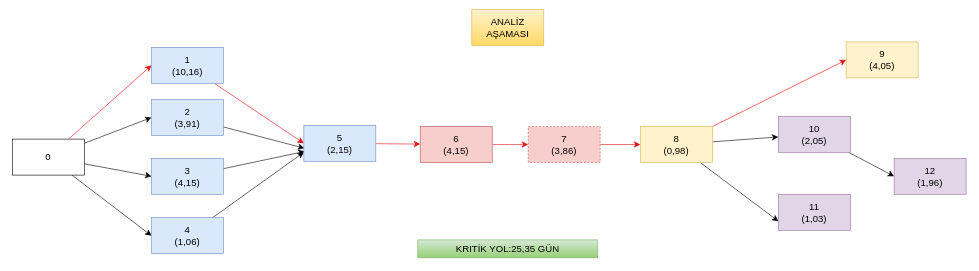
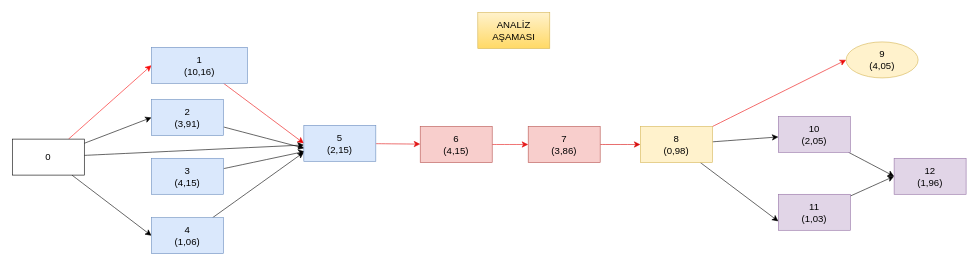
- <mxCell id="31" value="ANALİZ AŞAMASI" style="rounded=0;whiteSpace=wrap;html=1;fontSize=16;fillColor=#fff2cc;gradientColor=#ffd966;strokeColor=#d6b656;" parent="1" vertex="1"><mxGeometry x="786" y="15" width="120" height="60" as="geometry" /></mxCell>
+ <mxCell id="31" value="ANALİZ AŞAMASI" style="rounded=0;whiteSpace=wrap;html=1;fontSize=16;fillColor=#fff2cc;gradientColor=#ffd966;strokeColor=#d6b656;" parent="1" vertex="1"><mxGeometry x="796" y="20" width="120" height="60" as="geometry" /></mxCell>
- <mxCell id="25" value="9&lt;br&gt;(4,05)" style="rounded=0;whiteSpace=wrap;html=1;fontSize=16;fillColor=#fff2cc;strokeColor=#d6b656;" parent="1" vertex="1"><mxGeometry x="1410" y="69" width="120" height="60" as="geometry" /></mxCell>
+ <mxCell id="25" value="9&lt;br&gt;(4,05)" style="ellipse;whiteSpace=wrap;html=1;fontSize=16;fillColor=#fff2cc;strokeColor=#d6b656;" parent="1" vertex="1"><mxGeometry x="1410" y="69" width="120" height="60" as="geometry" /></mxCell>
- <mxCell id="8" value="1&lt;br&gt;(10,16)" style="rounded=0;whiteSpace=wrap;html=1;fontSize=16;fillColor=#dae8fc;strokeColor=#6c8ebf;" parent="1" vertex="1"><mxGeometry x="252" y="78" width="120" height="60" as="geometry" /></mxCell>
+ <mxCell id="8" value="1&lt;br&gt;(10,16)" style="rounded=0;whiteSpace=wrap;html=1;fontSize=16;fillColor=#dae8fc;strokeColor=#6c8ebf;" parent="1" vertex="1"><mxGeometry x="252" y="78" width="160" height="60" as="geometry" /></mxCell>
- <mxCell id="20" value="7&lt;br&gt;(3,86)" style="rounded=0;whiteSpace=wrap;html=1;fontSize=16;fillColor=#f8cecc;strokeColor=#b85450;dashed=1;" parent="1" vertex="1"><mxGeometry x="880" y="210" width="120" height="60" as="geometry" /></mxCell>
+ <mxCell id="20" value="7&lt;br&gt;(3,86)" style="rounded=0;whiteSpace=wrap;html=1;fontSize=16;fillColor=#f8cecc;strokeColor=#b85450;" parent="1" vertex="1"><mxGeometry x="880" y="210" width="120" height="60" as="geometry" /></mxCell>
- <mxCell id="4" style="edgeStyle=none;curved=1;rounded=0;orthogonalLoop=1;jettySize=auto;html=1;entryX=0;entryY=0.5;entryDx=0;entryDy=0;fontSize=12;startSize=8;endSize=8;" parent="1" source="6" target="14" edge="1"><mxGeometry relative="1" as="geometry" /></mxCell>
+ <mxCell id="4" style="edgeStyle=none;curved=1;rounded=0;orthogonalLoop=1;jettySize=auto;html=1;fontSize=12;startSize=8;endSize=8;" parent="1" source="6" target="16" edge="1"><mxGeometry relative="1" as="geometry" /></mxCell>
+ <mxCell id="28" style="edgeStyle=none;curved=1;rounded=0;orthogonalLoop=1;jettySize=auto;html=1;entryX=0;entryY=0.5;entryDx=0;entryDy=0;fontSize=12;startSize=8;endSize=8;" parent="1" source="29" target="30" edge="1"><mxGeometry relative="1" as="geometry" /></mxCell>
- <mxCell id="32" value="KRITİK YOL:25,35 GÜN" style="text;html=1;strokeColor=#82b366;fillColor=#d5e8d4;align=center;verticalAlign=middle;whiteSpace=wrap;rounded=0;fontSize=16;gradientColor=#97d077;" parent="1" vertex="1"><mxGeometry x="696" y="399" width="300" height="30" as="geometry" /></mxCell>
